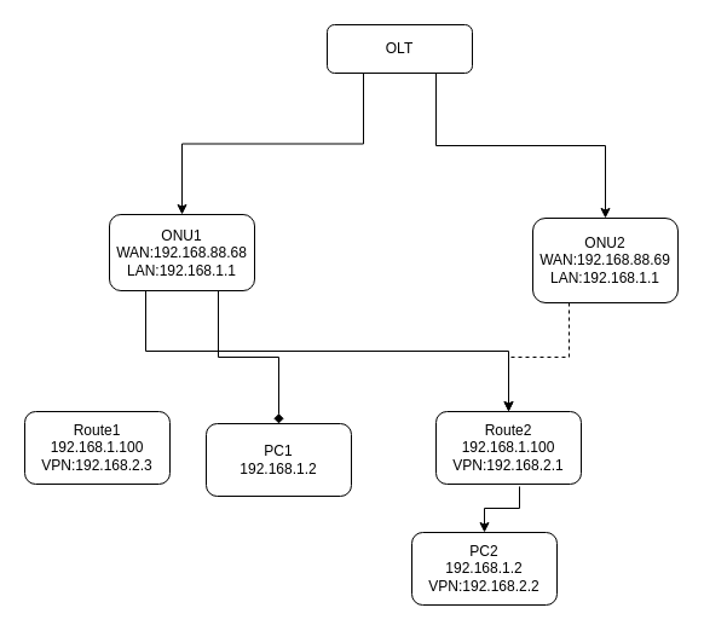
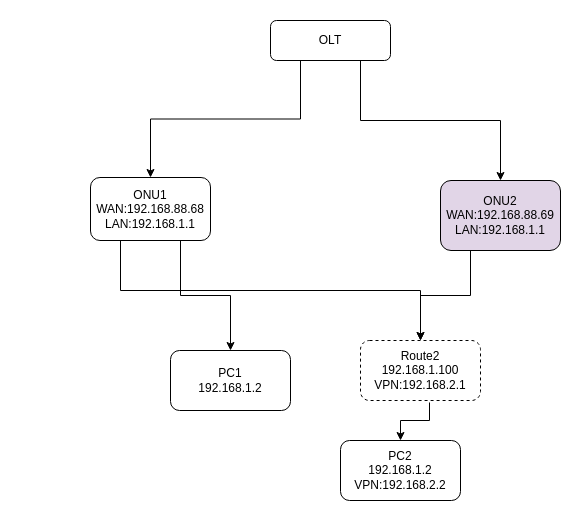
- <mxCell id="10" value="ONU2&lt;div&gt;WAN:192.168.88.69&lt;br&gt;&lt;div&gt;LAN:192.168.1.1&lt;/div&gt;&lt;/div&gt;" style="rounded=1;whiteSpace=wrap;html=1;" vertex="1" parent="1"><mxGeometry x="440" y="180" width="120" height="70" as="geometry" /></mxCell>
+ <mxCell id="10" value="ONU2&lt;div&gt;WAN:192.168.88.69&lt;br&gt;&lt;div&gt;LAN:192.168.1.1&lt;/div&gt;&lt;/div&gt;" style="rounded=1;whiteSpace=wrap;html=1;fillColor=#e1d5e7;" vertex="1" parent="1"><mxGeometry x="440" y="180" width="120" height="70" as="geometry" /></mxCell>
- <mxCell id="8" value="" style="edgeStyle=orthogonalEdgeStyle;rounded=0;orthogonalLoop=1;jettySize=auto;html=1;exitX=0.25;exitY=1;exitDx=0;exitDy=0;dashed=1;" edge="1" parent="1" source="10" target="12"><mxGeometry relative="1" as="geometry" /></mxCell>
+ <mxCell id="8" value="" style="edgeStyle=orthogonalEdgeStyle;rounded=0;orthogonalLoop=1;jettySize=auto;html=1;exitX=0.25;exitY=1;exitDx=0;exitDy=0;" edge="1" parent="1" source="10" target="12"><mxGeometry relative="1" as="geometry" /></mxCell>
- <mxCell id="6" style="edgeStyle=orthogonalEdgeStyle;rounded=0;orthogonalLoop=1;jettySize=auto;html=1;exitX=0.75;exitY=1;exitDx=0;exitDy=0;endArrow=diamond;" edge="1" parent="1" source="7" target="14"><mxGeometry relative="1" as="geometry" /></mxCell>
+ <mxCell id="6" style="edgeStyle=orthogonalEdgeStyle;rounded=0;orthogonalLoop=1;jettySize=auto;html=1;exitX=0.75;exitY=1;exitDx=0;exitDy=0;" edge="1" parent="1" source="7" target="14"><mxGeometry relative="1" as="geometry" /></mxCell>
- <mxCell id="11" value="Route1&lt;div&gt;192.168.1.100&lt;/div&gt;&lt;div&gt;VPN:192.168.2.3&lt;/div&gt;" style="whiteSpace=wrap;html=1;rounded=1;" vertex="1" parent="1"><mxGeometry x="20" y="340" width="120" height="60" as="geometry" /></mxCell>
- <mxCell id="12" value="Route2&lt;div&gt;192.168.1.100&lt;/div&gt;&lt;div&gt;VPN:192.168.2.1&lt;/div&gt;" style="rounded=1;whiteSpace=wrap;html=1;" vertex="1" parent="1"><mxGeometry x="360" y="340" width="120" height="60" as="geometry" /></mxCell>
+ <mxCell id="12" value="Route2&lt;div&gt;192.168.1.100&lt;/div&gt;&lt;div&gt;VPN:192.168.2.1&lt;/div&gt;" style="rounded=1;whiteSpace=wrap;html=1;dashed=1;" vertex="1" parent="1"><mxGeometry x="360" y="340" width="120" height="60" as="geometry" /></mxCell>
